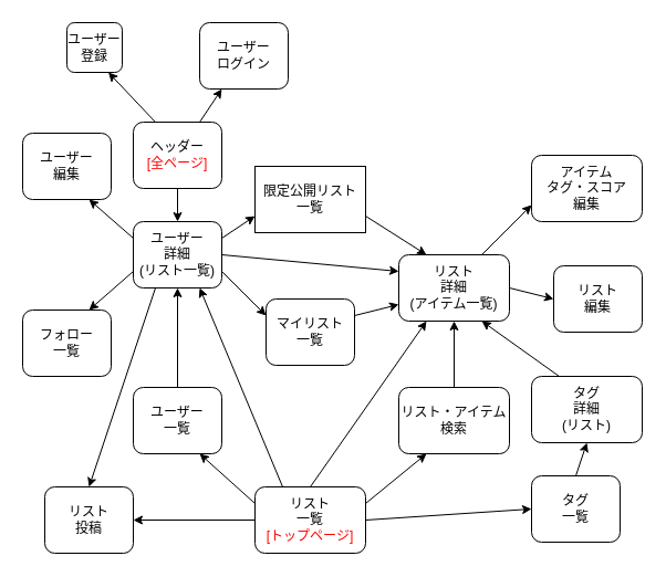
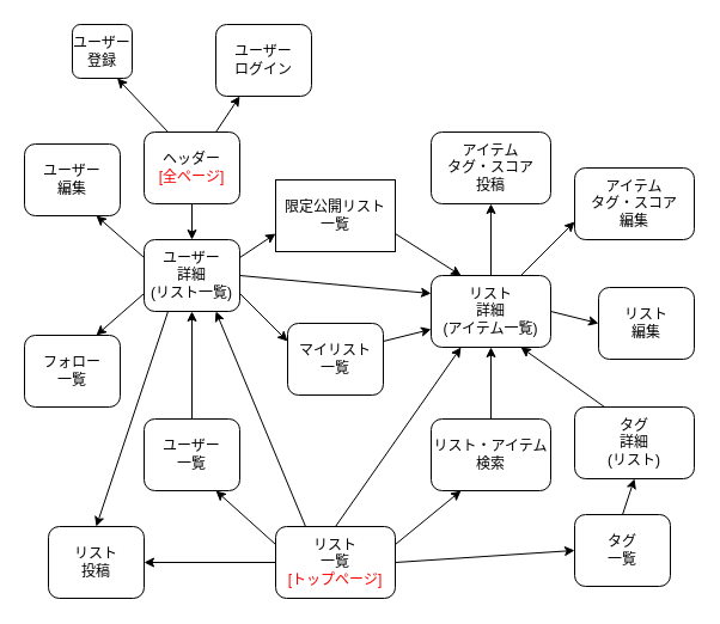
+ <mxCell id="42" value="アイテム&lt;br&gt;タグ・スコア&lt;br&gt;投稿" style="rounded=1;whiteSpace=wrap;html=1;" vertex="1" parent="1"><mxGeometry x="360" y="110" width="100" height="60" as="geometry" /></mxCell>
+ <mxCell id="33" style="edgeStyle=none;html=1;exitX=0.5;exitY=0;exitDx=0;exitDy=0;entryX=0.5;entryY=1;entryDx=0;entryDy=0;fontColor=#FF0000;" edge="1" parent="1" source="36" target="42"><mxGeometry relative="1" as="geometry" /></mxCell>
